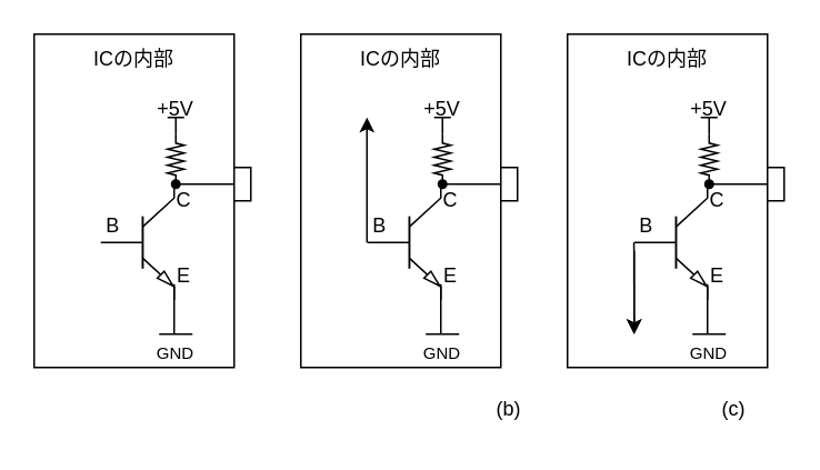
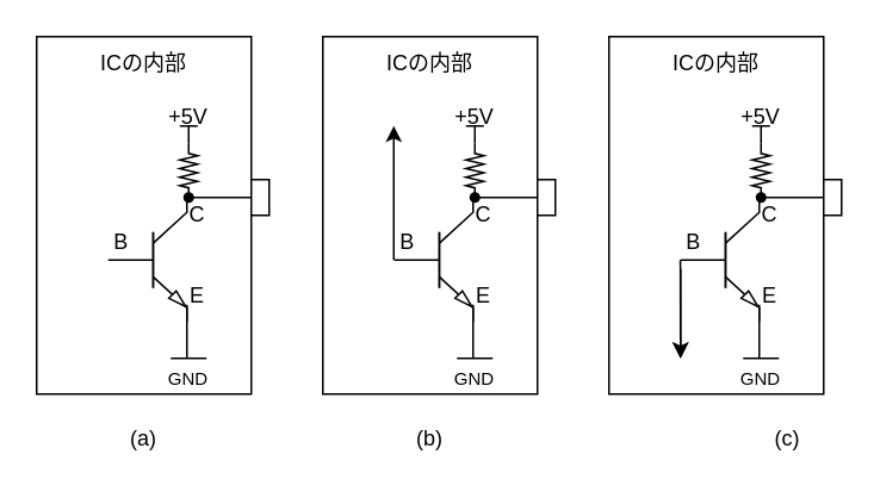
+ <mxCell id="53" value="(a)" style="text;html=1;align=center;verticalAlign=middle;whiteSpace=wrap;rounded=0;" vertex="1" parent="1"><mxGeometry x="50" y="230" width="60" height="30" as="geometry" /></mxCell>
- <mxCell id="54" value="(b)" style="text;html=1;align=center;verticalAlign=middle;whiteSpace=wrap;rounded=0;" vertex="1" parent="1"><mxGeometry x="275" y="230" width="60" height="30" as="geometry" /></mxCell>
+ <mxCell id="54" value="(b)" style="text;html=1;align=center;verticalAlign=middle;whiteSpace=wrap;rounded=0;" vertex="1" parent="1"><mxGeometry x="210" y="230" width="60" height="30" as="geometry" /></mxCell>
